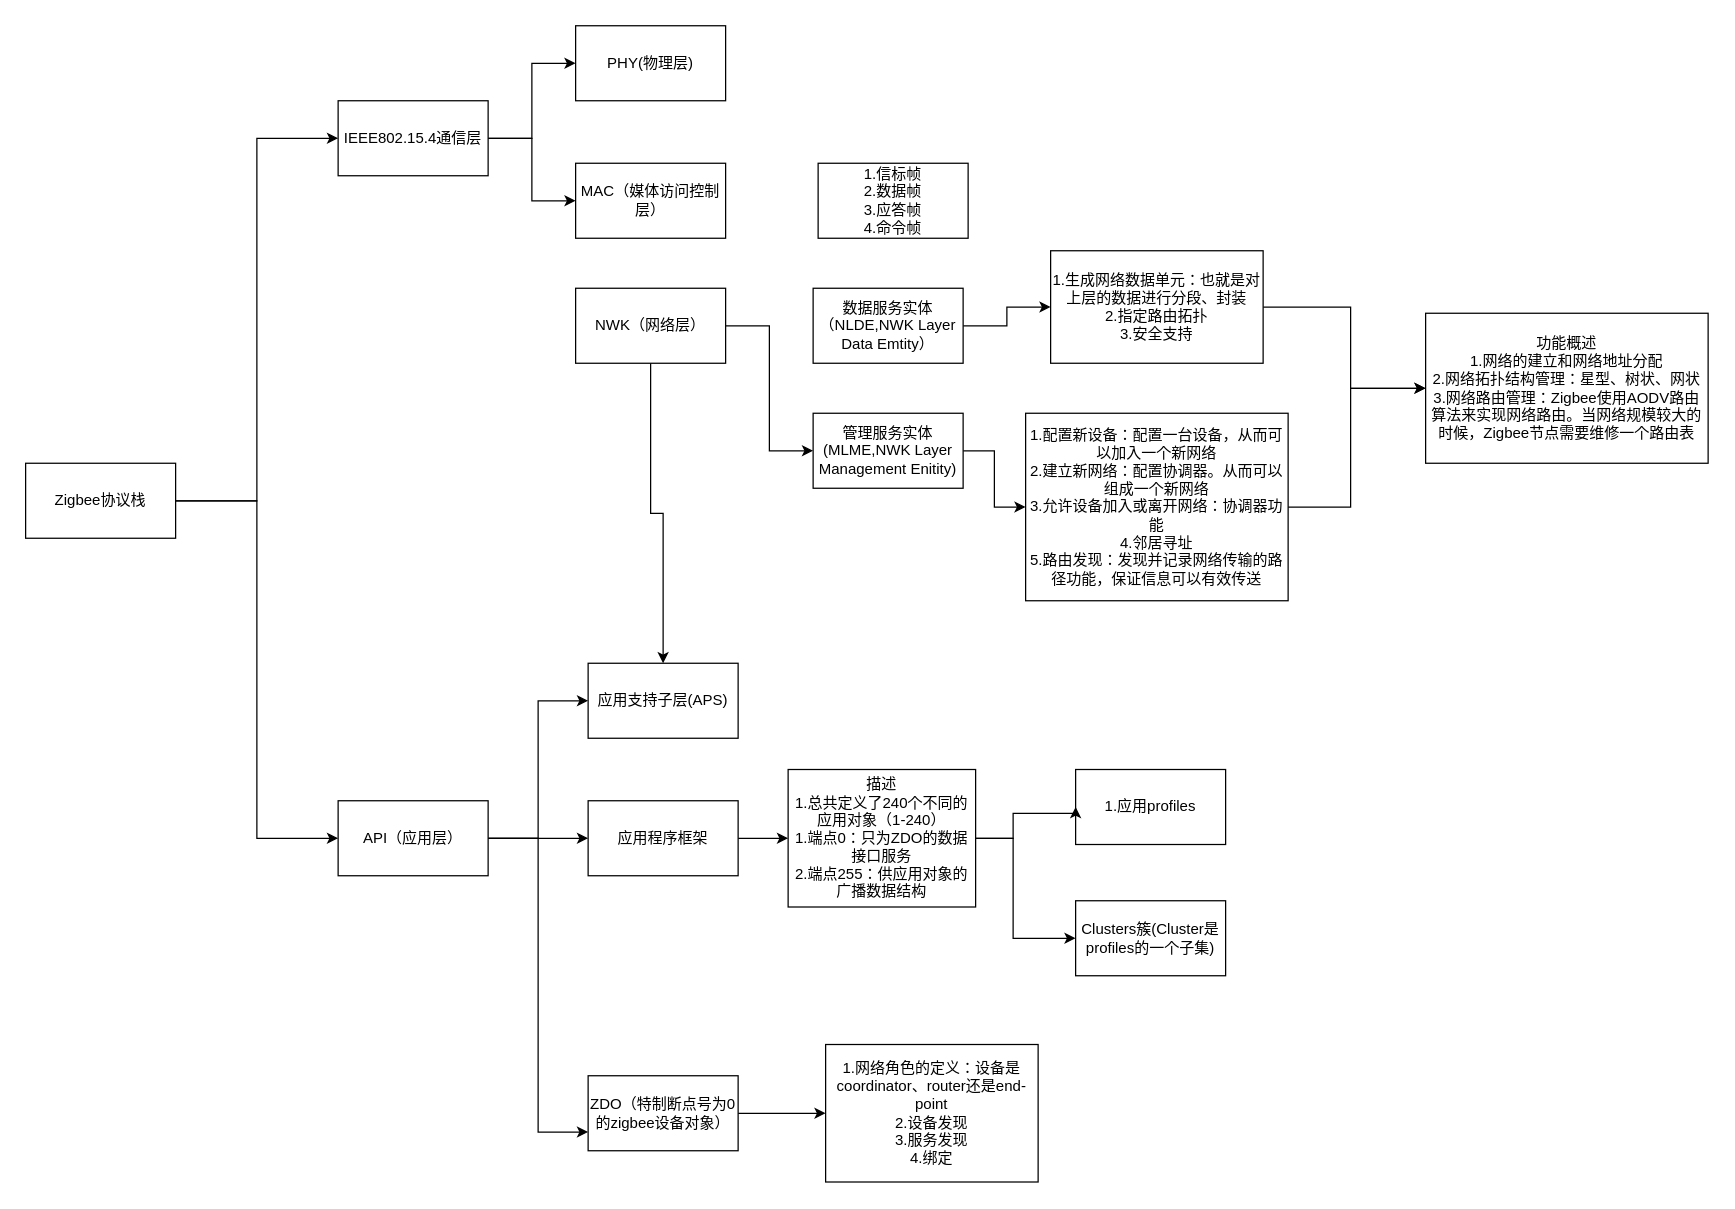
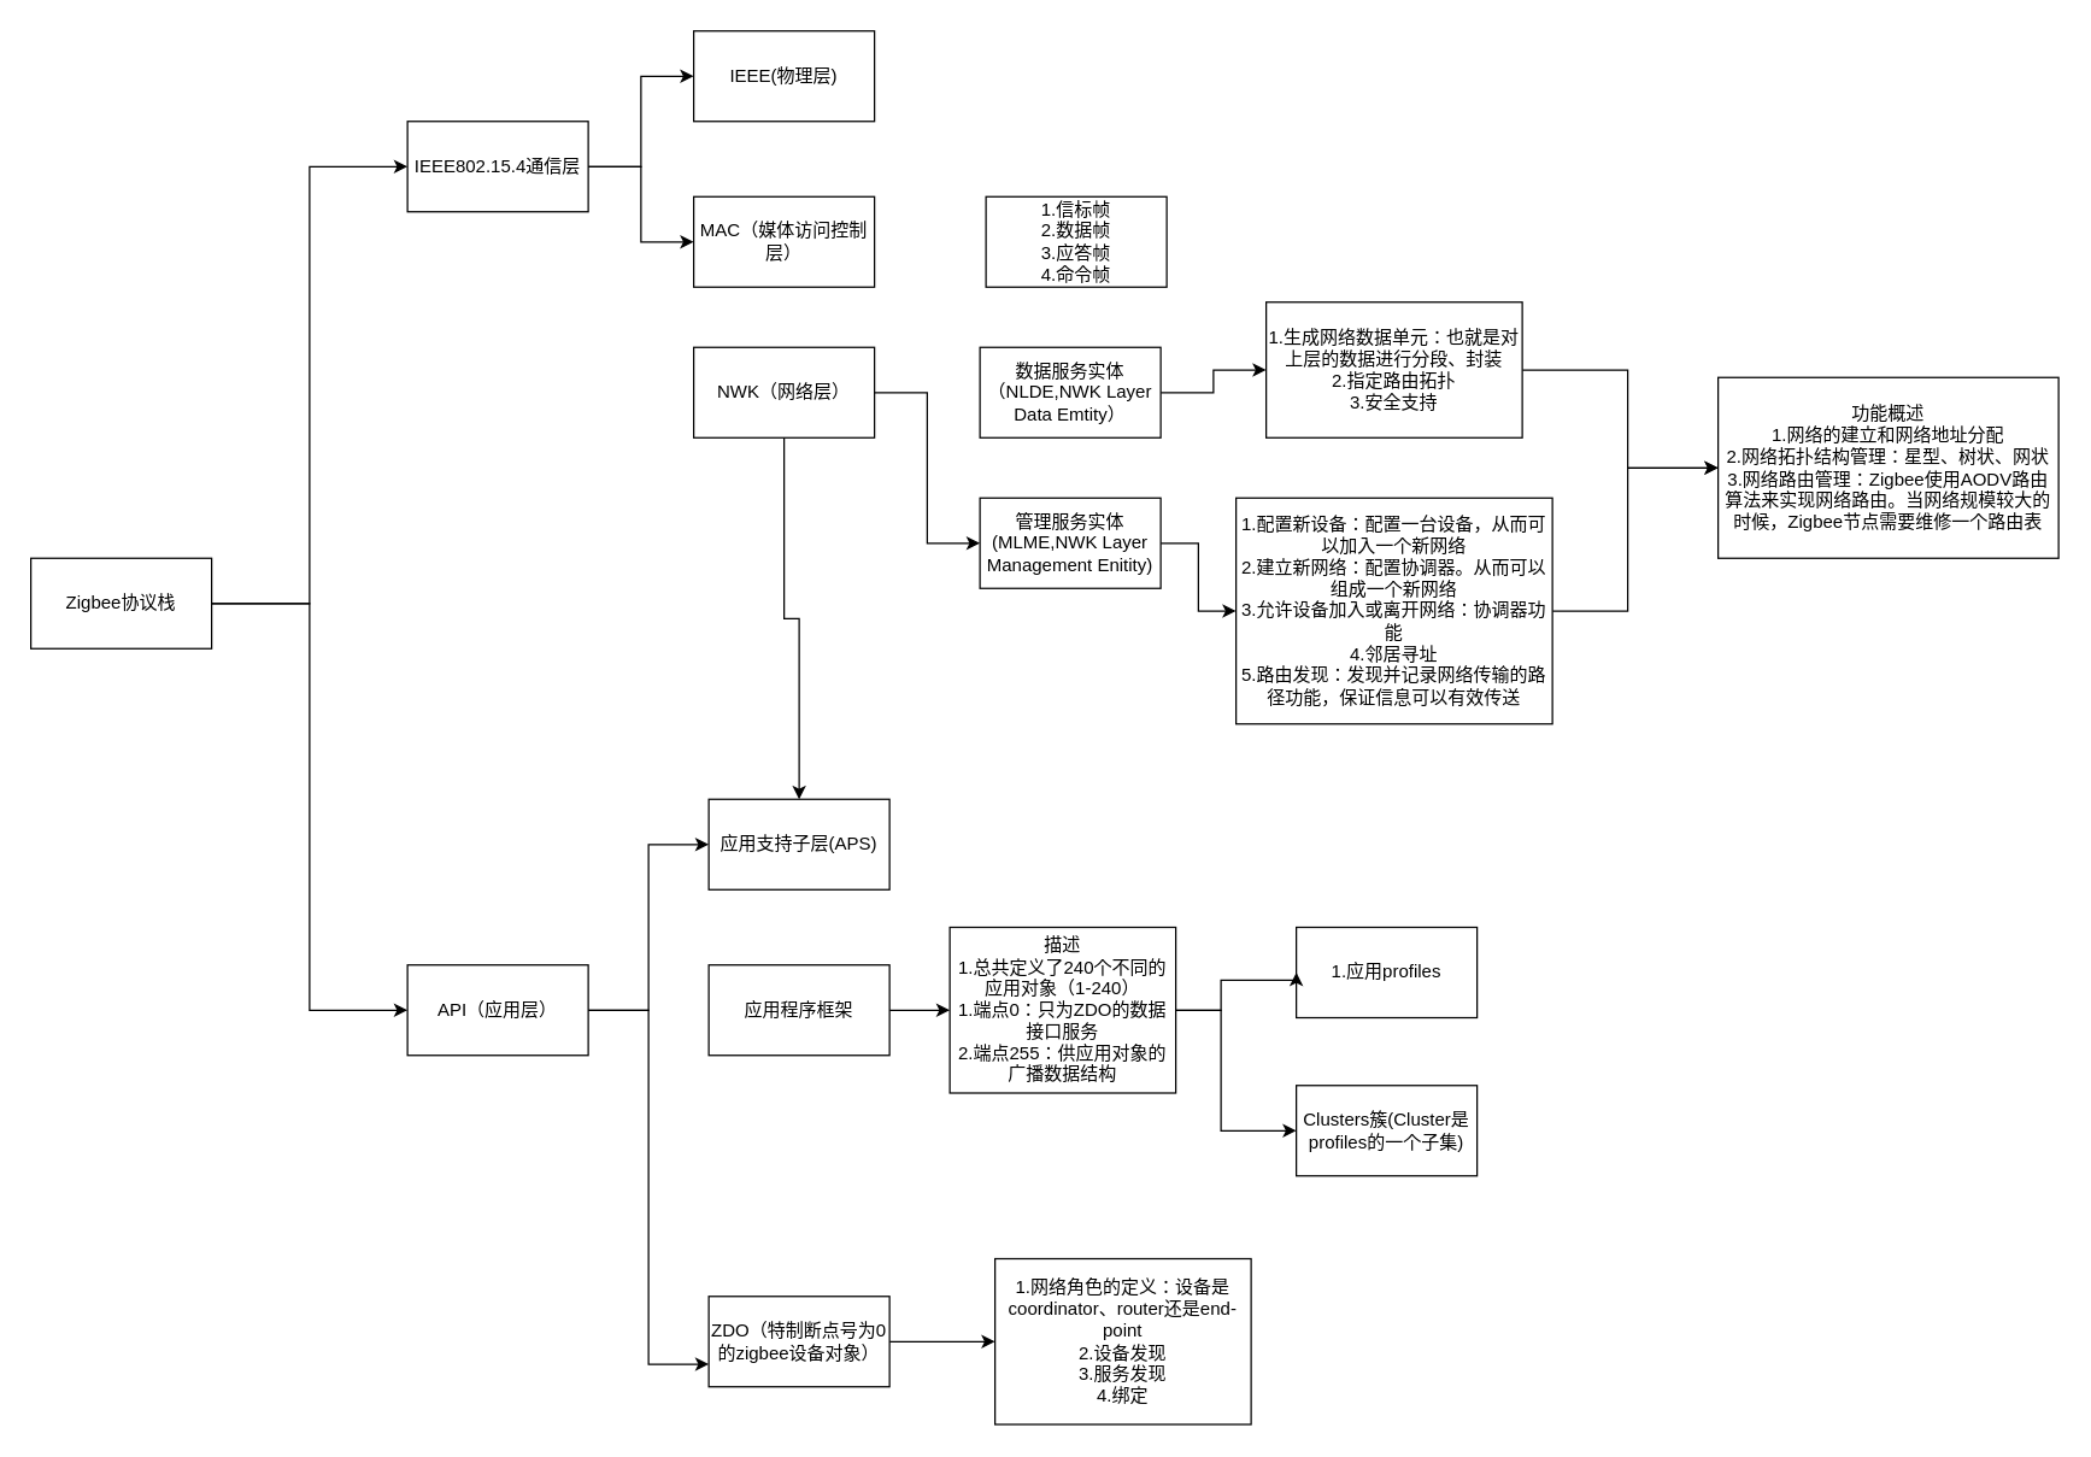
- <mxCell id="5" value="PHY(物理层)" style="rounded=0;whiteSpace=wrap;html=1;" vertex="1" parent="1"><mxGeometry x="460" y="20" width="120" height="60" as="geometry" /></mxCell>
+ <mxCell id="5" value="IEEE(物理层)" style="rounded=0;whiteSpace=wrap;html=1;" vertex="1" parent="1"><mxGeometry x="460" y="20" width="120" height="60" as="geometry" /></mxCell>
- <mxCell id="11" style="edgeStyle=orthogonalEdgeStyle;rounded=0;orthogonalLoop=1;jettySize=auto;html=1;entryX=0;entryY=0.5;entryDx=0;entryDy=0;" edge="1" parent="1" source="13" target="26"><mxGeometry relative="1" as="geometry" /></mxCell>
